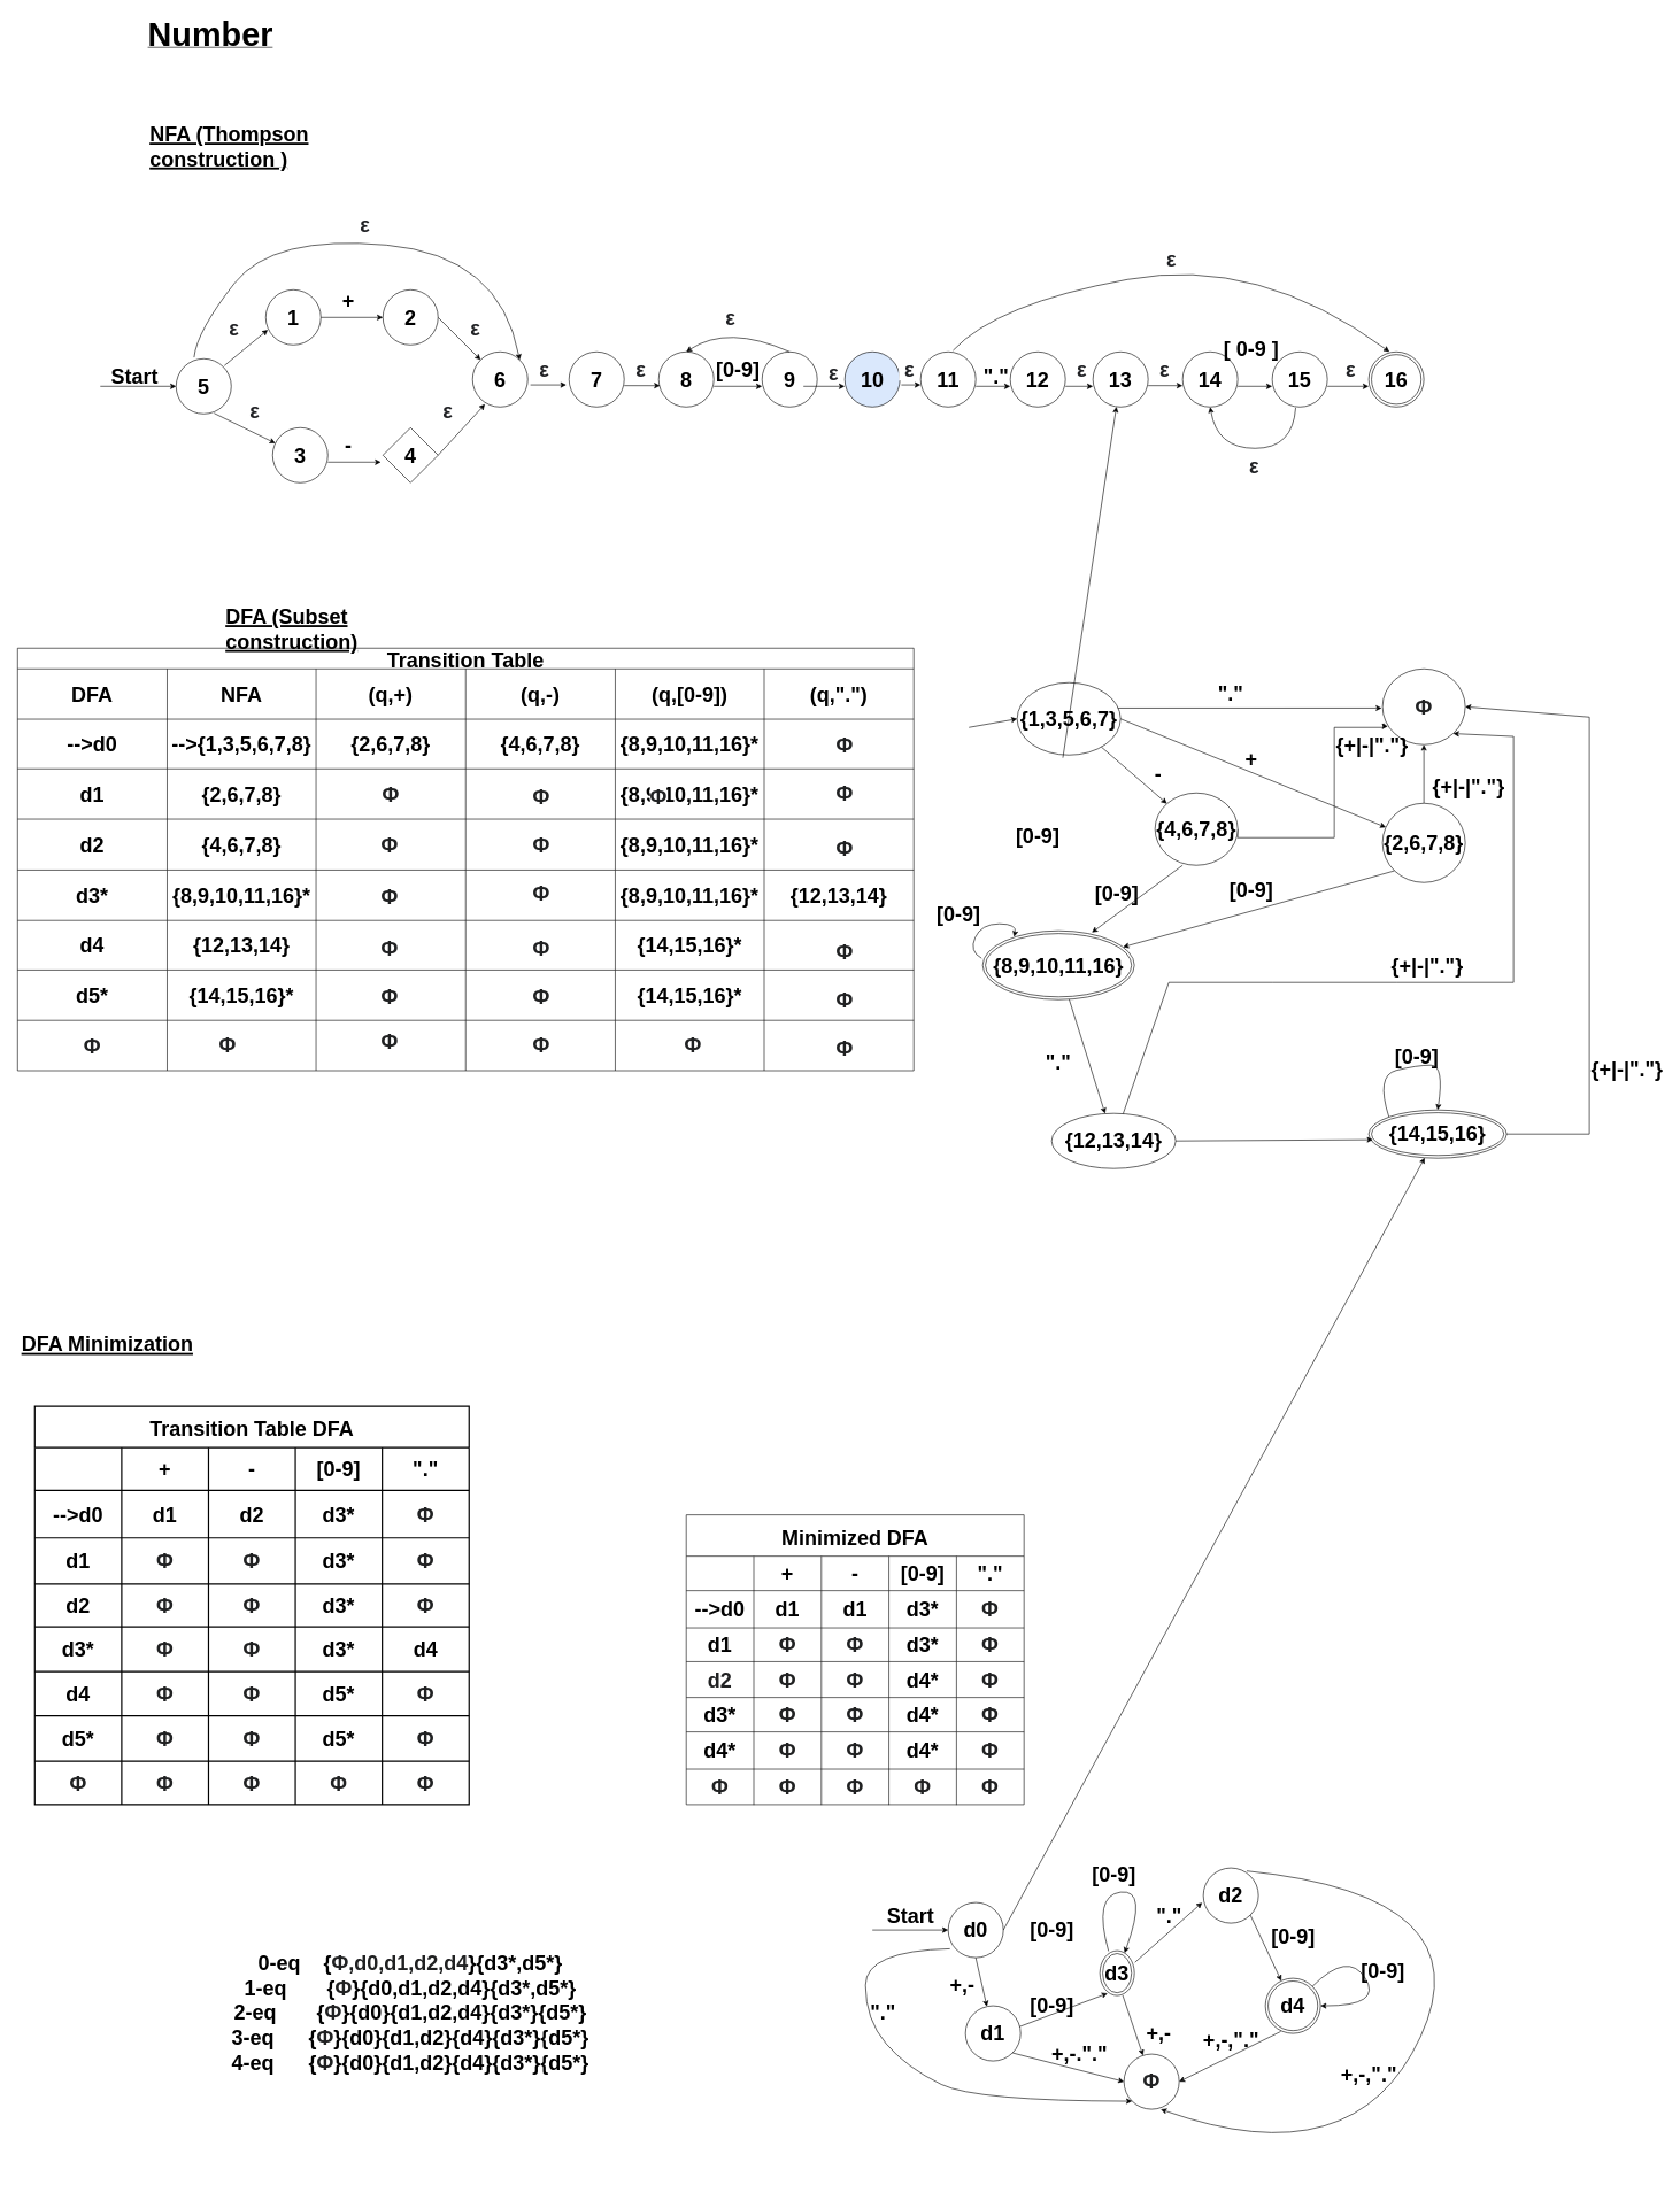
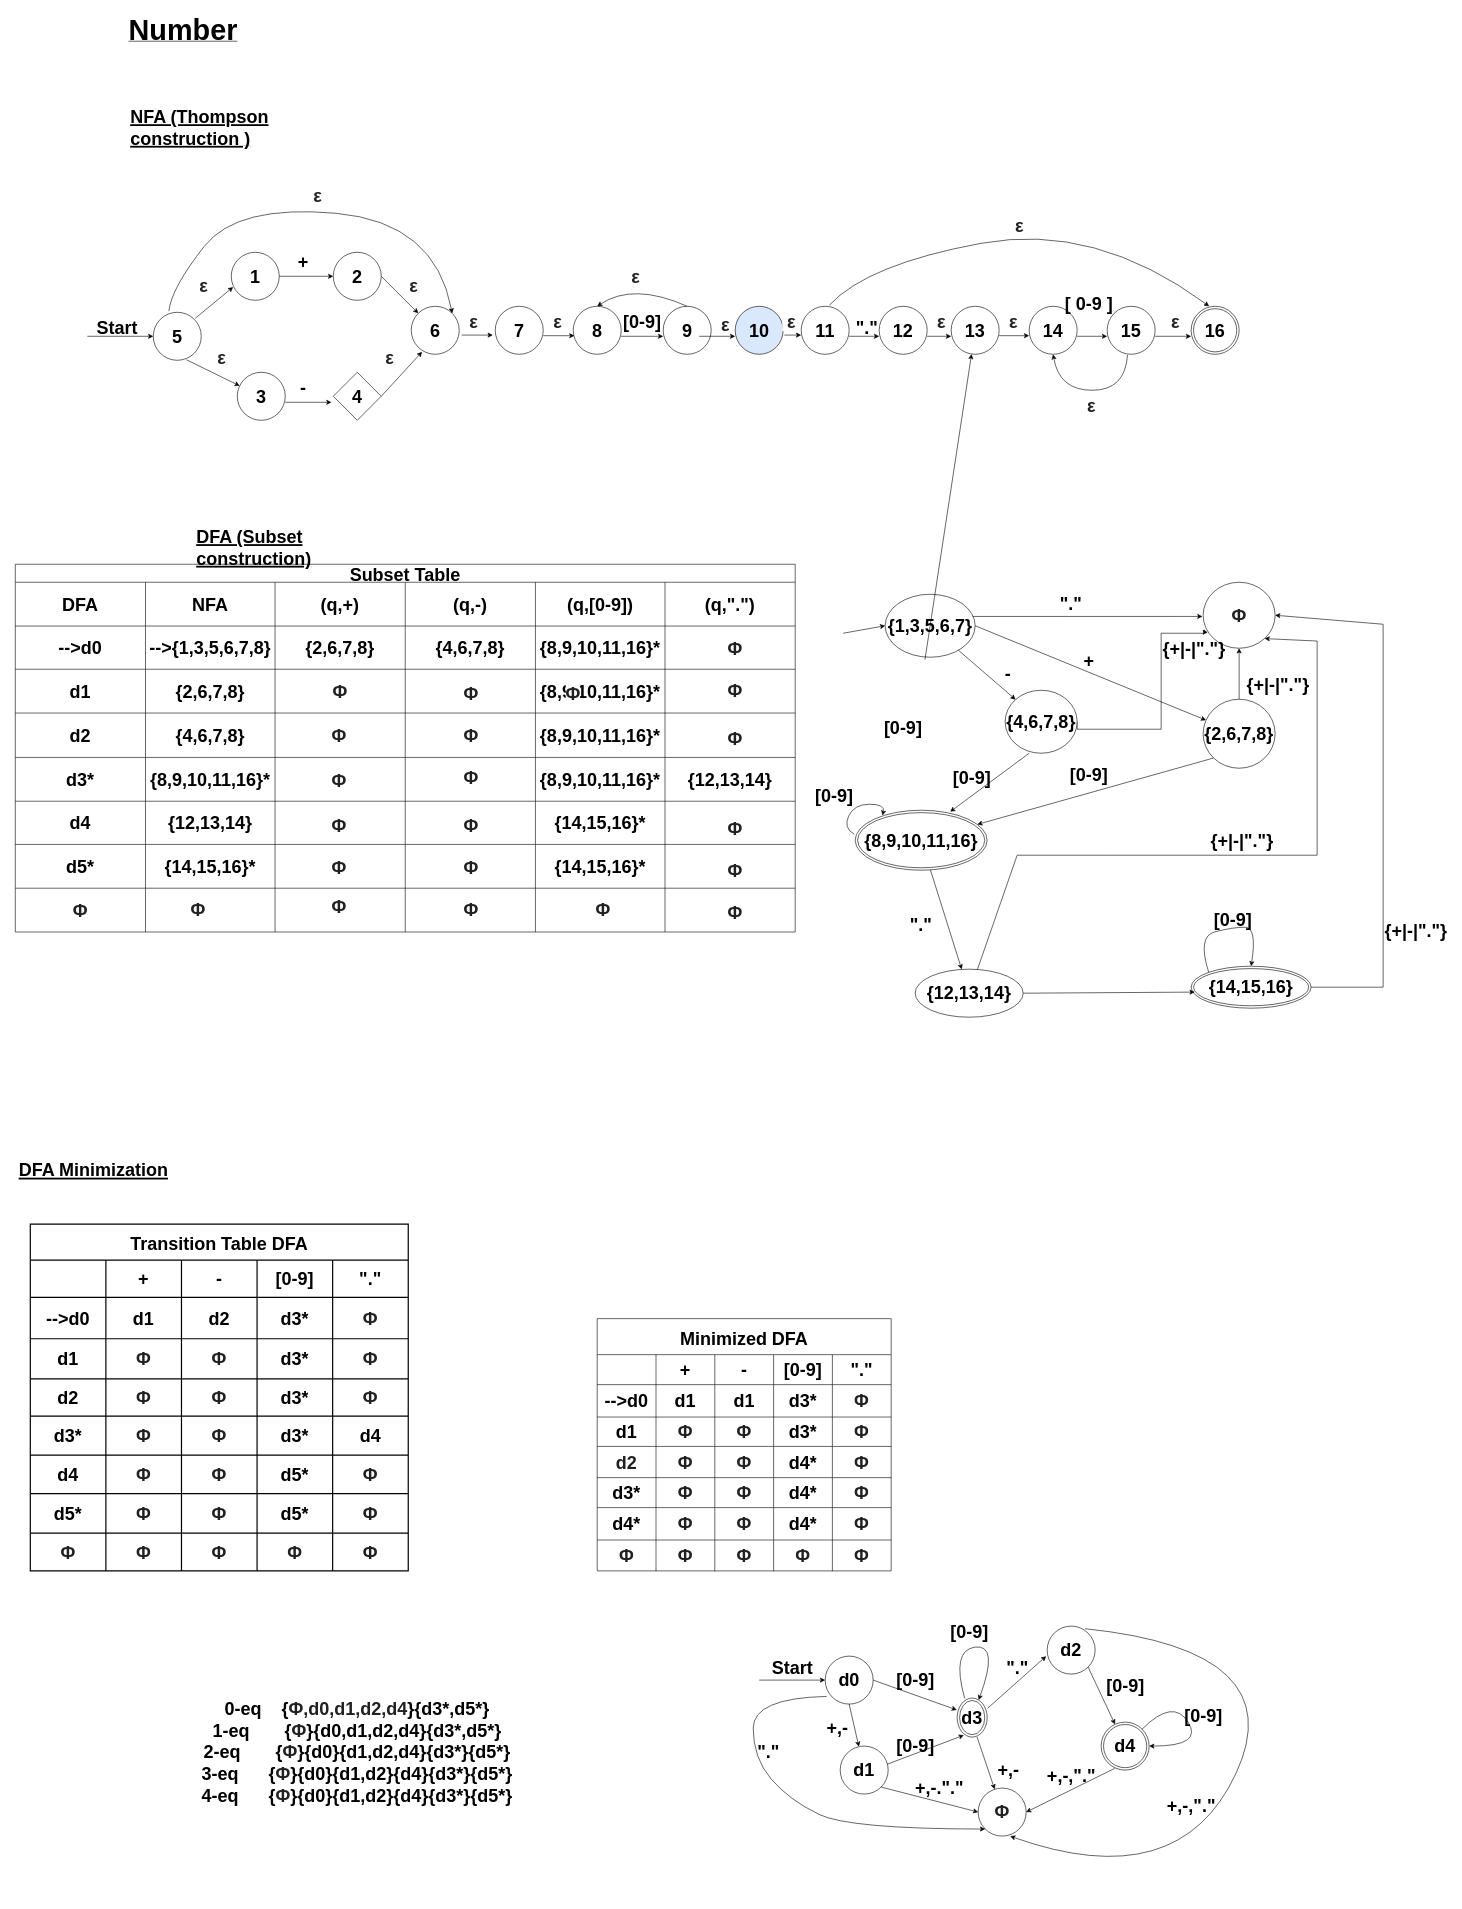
- <mxCell id="61" value="Transition Table" style="shape=table;startSize=30;container=1;collapsible=0;childLayout=tableLayout;fontSize=30;fontStyle=1" vertex="1" parent="1"><mxGeometry x="25" y="940" width="1300" height="613" as="geometry" /></mxCell>
+ <mxCell id="61" value="Subset Table" style="shape=table;startSize=30;container=1;collapsible=0;childLayout=tableLayout;fontSize=30;fontStyle=1" vertex="1" parent="1"><mxGeometry x="25" y="940" width="1300" height="613" as="geometry" /></mxCell>
- <mxCell id="181" value="" style="endArrow=classic;html=1;rounded=0;fontSize=30;exitX=1;exitY=0.5;exitDx=0;exitDy=0;fontStyle=1;" edge="1" parent="1" source="171" target="148"><mxGeometry width="50" height="50" relative="1" as="geometry"><mxPoint x="1685" y="2800" as="sourcePoint" /><mxPoint x="1735" y="2750" as="targetPoint" /></mxGeometry></mxCell>
+ <mxCell id="181" value="" style="endArrow=classic;html=1;rounded=0;fontSize=30;exitX=1;exitY=0.5;exitDx=0;exitDy=0;entryX=-0.013;entryY=0.304;entryDx=0;entryDy=0;entryPerimeter=0;fontStyle=1" edge="1" parent="1" source="171" target="177"><mxGeometry width="50" height="50" relative="1" as="geometry"><mxPoint x="1685" y="2800" as="sourcePoint" /><mxPoint x="1735" y="2750" as="targetPoint" /></mxGeometry></mxCell>
